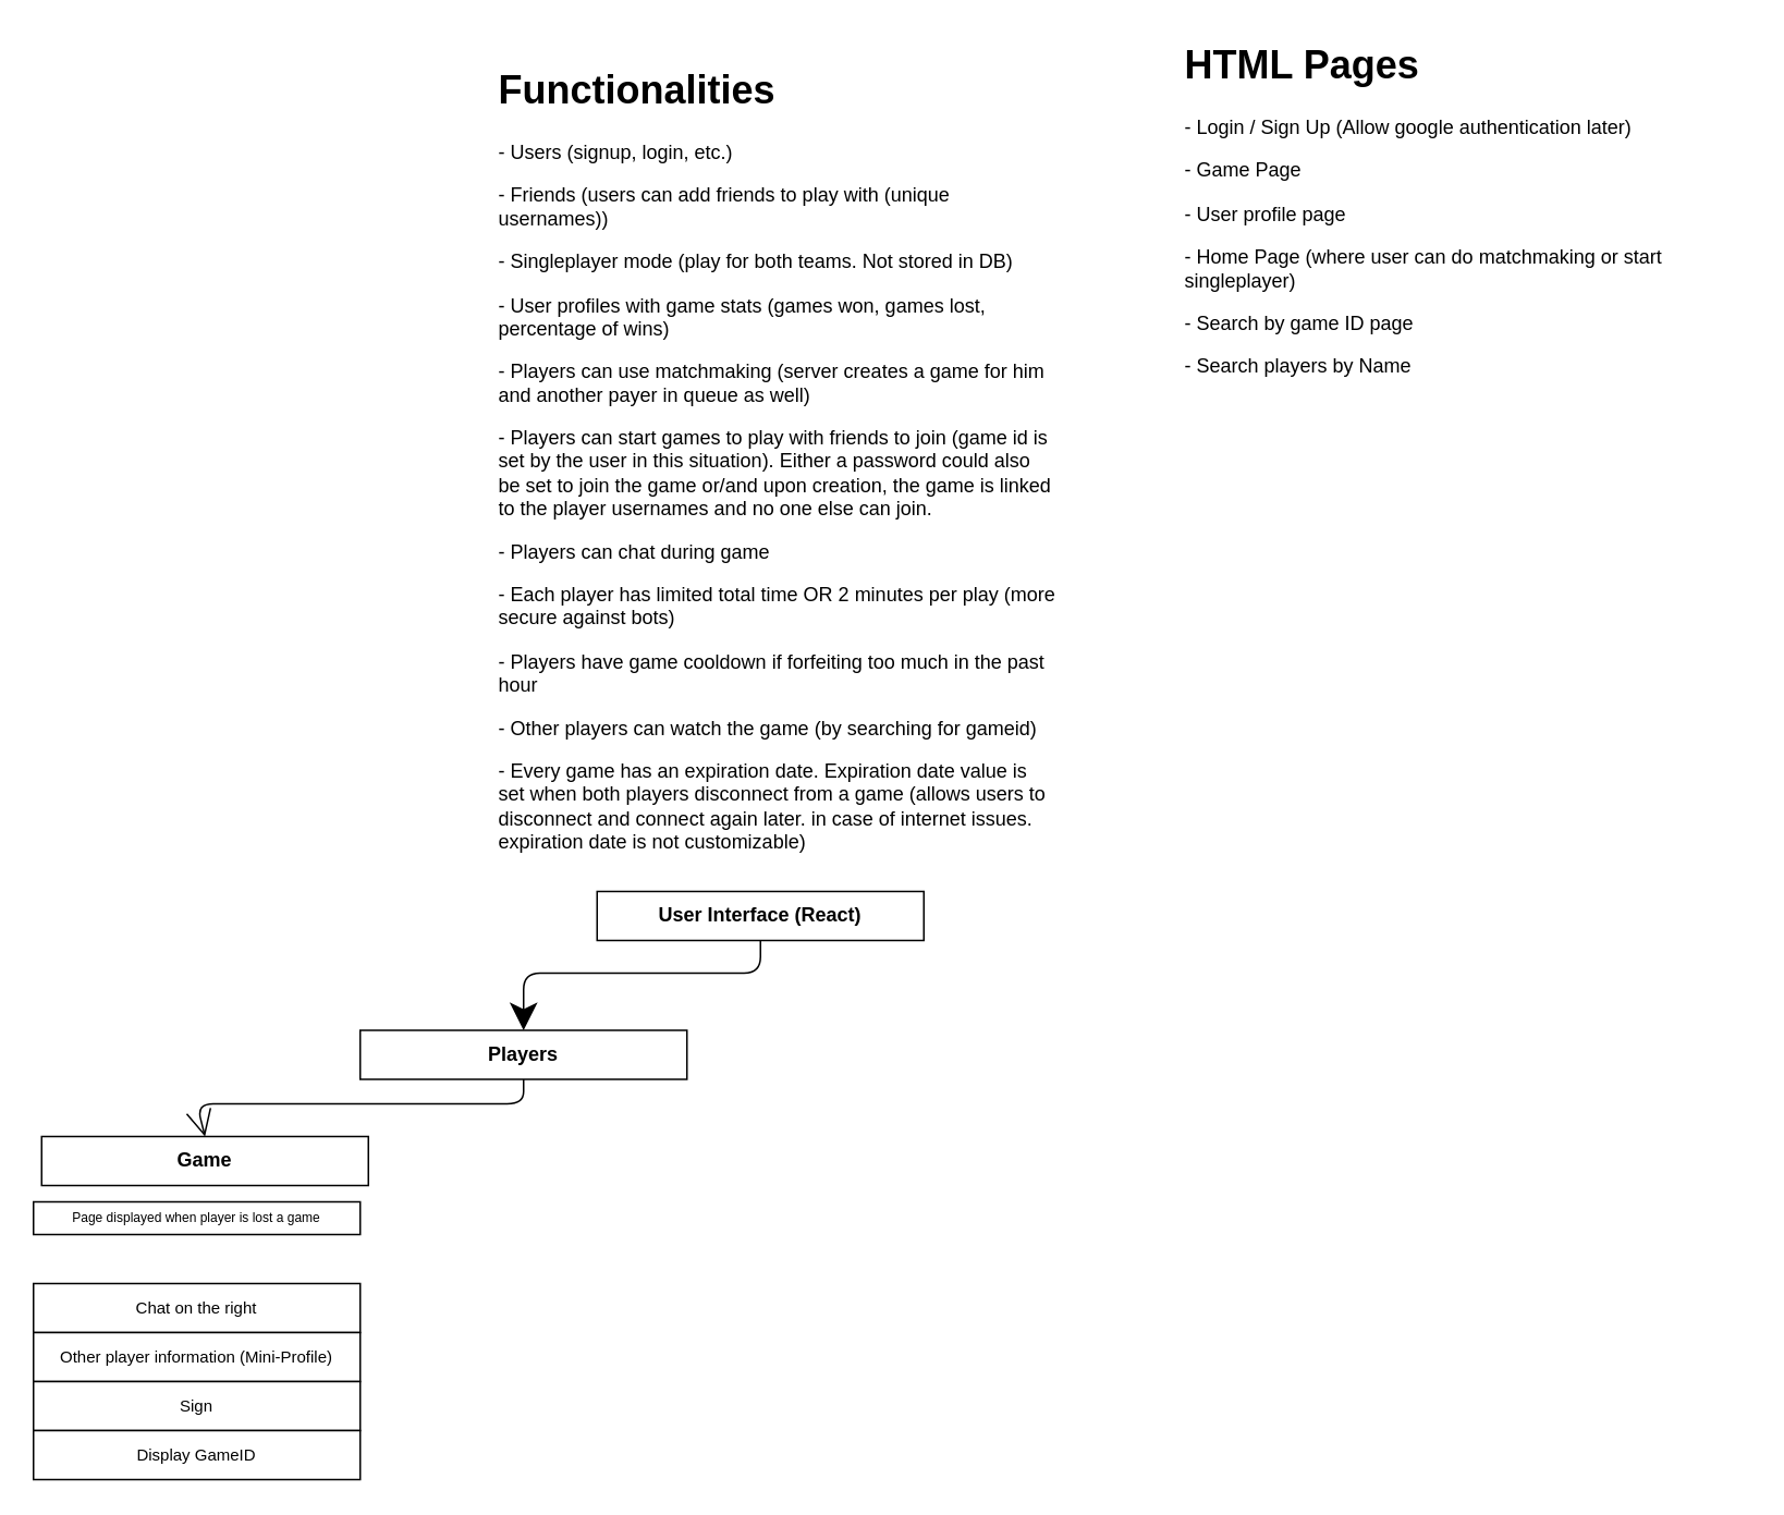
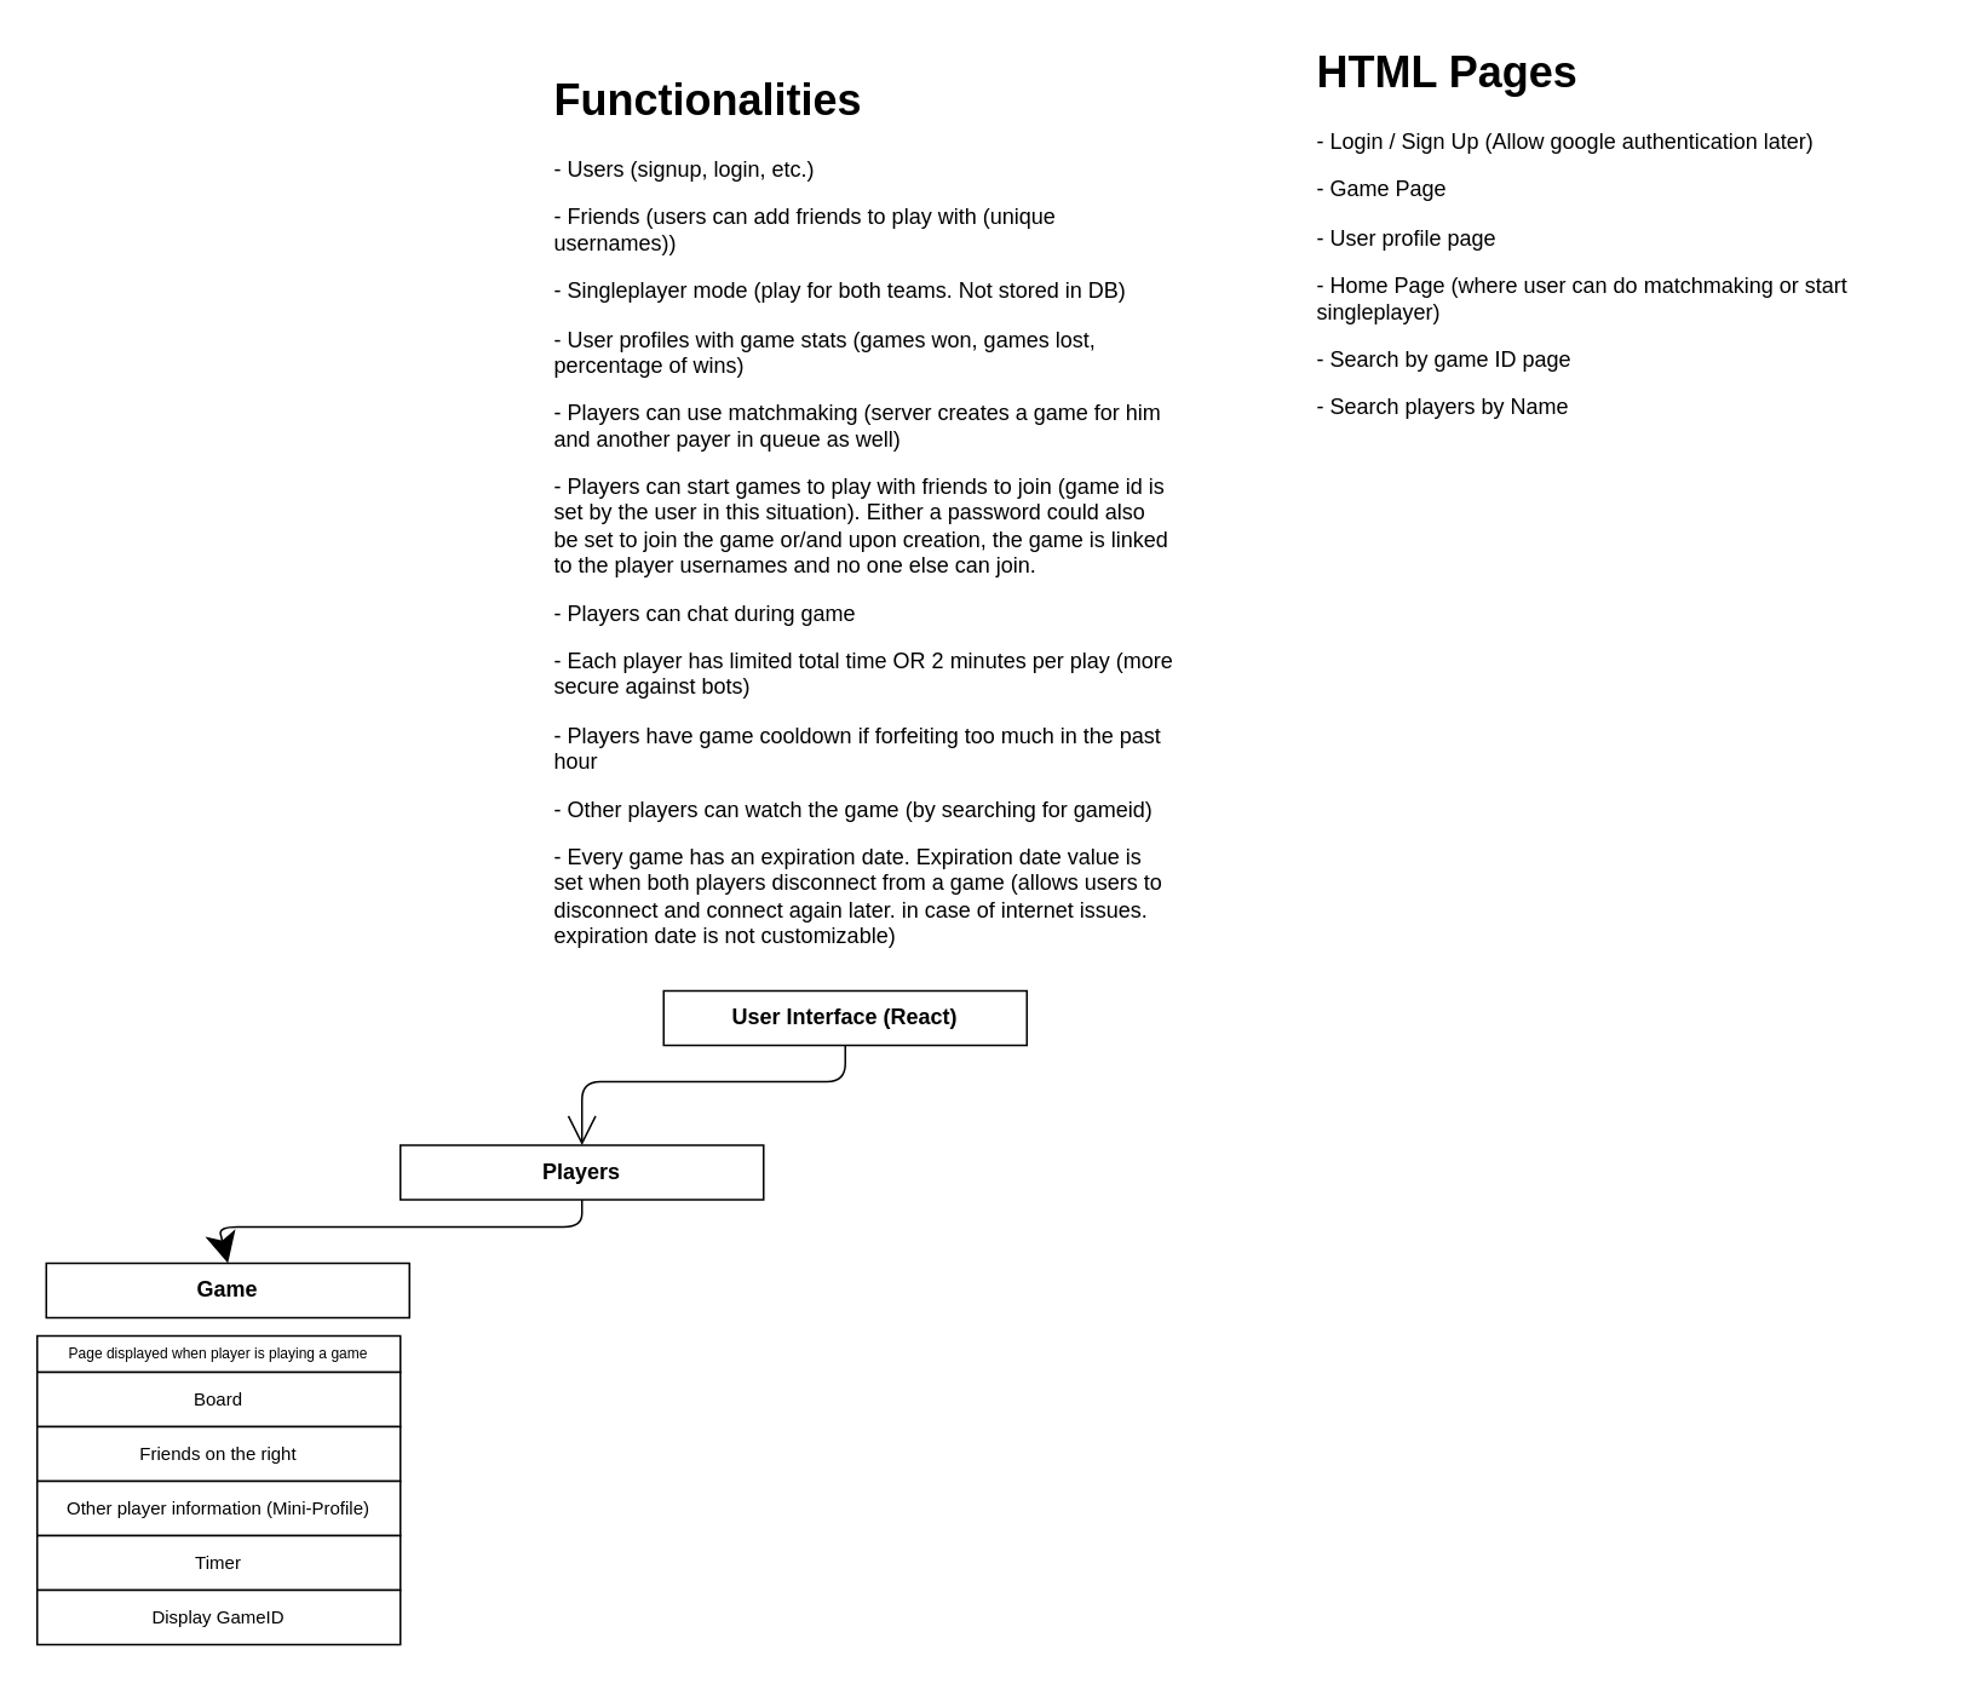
- <mxCell id="6" value="" style="endArrow=classic;html=1;startSize=14;endSize=14;sourcePerimeterSpacing=8;targetPerimeterSpacing=8;exitX=0.5;exitY=1;exitDx=0;exitDy=0;entryX=0.5;entryY=0;entryDx=0;entryDy=0;" parent="1" source="4" target="5" edge="1"><mxGeometry width="50" height="50" relative="1" as="geometry"><mxPoint x="300" y="645" as="sourcePoint" /><mxPoint x="350" y="595" as="targetPoint" /><Array as="points"><mxPoint x="465" y="595" /><mxPoint x="320" y="595" /></Array></mxGeometry></mxCell>
+ <mxCell id="6" value="" style="endArrow=open;html=1;startSize=14;endSize=14;sourcePerimeterSpacing=8;targetPerimeterSpacing=8;exitX=0.5;exitY=1;exitDx=0;exitDy=0;entryX=0.5;entryY=0;entryDx=0;entryDy=0;" parent="1" source="4" target="5" edge="1"><mxGeometry width="50" height="50" relative="1" as="geometry"><mxPoint x="300" y="645" as="sourcePoint" /><mxPoint x="350" y="595" as="targetPoint" /><Array as="points"><mxPoint x="465" y="595" /><mxPoint x="320" y="595" /></Array></mxGeometry></mxCell>
- <mxCell id="7" value="" style="endArrow=open;html=1;startSize=14;endSize=14;sourcePerimeterSpacing=8;targetPerimeterSpacing=8;exitX=0.5;exitY=1;exitDx=0;exitDy=0;entryX=0.5;entryY=0;entryDx=0;entryDy=0;" parent="1" source="5" target="8" edge="1"><mxGeometry width="50" height="50" relative="1" as="geometry"><mxPoint x="320" y="795" as="sourcePoint" /><mxPoint x="120" y="715" as="targetPoint" /><Array as="points"><mxPoint x="320" y="675" /><mxPoint x="120" y="675" /></Array></mxGeometry></mxCell>
+ <mxCell id="7" value="" style="endArrow=classic;html=1;startSize=14;endSize=14;sourcePerimeterSpacing=8;targetPerimeterSpacing=8;exitX=0.5;exitY=1;exitDx=0;exitDy=0;entryX=0.5;entryY=0;entryDx=0;entryDy=0;" parent="1" source="5" target="8" edge="1"><mxGeometry width="50" height="50" relative="1" as="geometry"><mxPoint x="320" y="795" as="sourcePoint" /><mxPoint x="120" y="715" as="targetPoint" /><Array as="points"><mxPoint x="320" y="675" /><mxPoint x="120" y="675" /></Array></mxGeometry></mxCell>
- <mxCell id="9" value="Page displayed when player is lost a game" style="rounded=0;whiteSpace=wrap;html=1;hachureGap=4;pointerEvents=0;fontSize=8;" parent="1" vertex="1"><mxGeometry x="20" y="735" width="200" height="20" as="geometry" /></mxCell>
+ <mxCell id="9" value="Page displayed when player is playing a game" style="rounded=0;whiteSpace=wrap;html=1;hachureGap=4;pointerEvents=0;fontSize=8;" parent="1" vertex="1"><mxGeometry x="20" y="735" width="200" height="20" as="geometry" /></mxCell>
+ <mxCell id="10" value="Board" style="rounded=0;whiteSpace=wrap;html=1;hachureGap=4;pointerEvents=0;fontSize=10;" parent="1" vertex="1"><mxGeometry x="20" y="755" width="200" height="30" as="geometry" /></mxCell>
- <mxCell id="11" value="Chat on the right" style="rounded=0;whiteSpace=wrap;html=1;hachureGap=4;pointerEvents=0;fontSize=10;" parent="1" vertex="1"><mxGeometry x="20" y="785" width="200" height="30" as="geometry" /></mxCell>
+ <mxCell id="11" value="Friends on the right" style="rounded=0;whiteSpace=wrap;html=1;hachureGap=4;pointerEvents=0;fontSize=10;" parent="1" vertex="1"><mxGeometry x="20" y="785" width="200" height="30" as="geometry" /></mxCell>
- <mxCell id="13" value="Sign" style="rounded=0;whiteSpace=wrap;html=1;hachureGap=4;pointerEvents=0;fontSize=10;" parent="1" vertex="1"><mxGeometry x="20" y="845" width="200" height="30" as="geometry" /></mxCell>
+ <mxCell id="13" value="Timer" style="rounded=0;whiteSpace=wrap;html=1;hachureGap=4;pointerEvents=0;fontSize=10;" parent="1" vertex="1"><mxGeometry x="20" y="845" width="200" height="30" as="geometry" /></mxCell>
